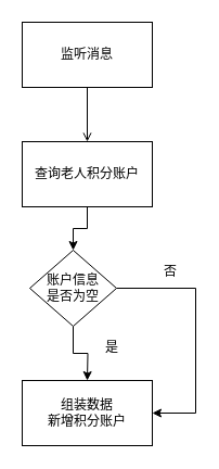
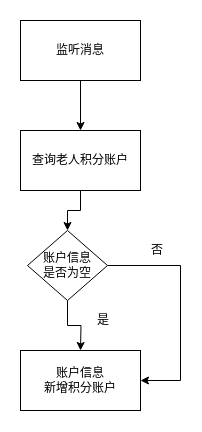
- <mxCell id="3" style="edgeStyle=orthogonalEdgeStyle;rounded=0;orthogonalLoop=1;jettySize=auto;html=1;exitX=0.5;exitY=1;exitDx=0;exitDy=0;entryX=0.5;entryY=0;entryDx=0;entryDy=0;endArrow=open;" edge="1" parent="1" source="4" target="6"><mxGeometry relative="1" as="geometry" /></mxCell>
+ <mxCell id="3" style="edgeStyle=orthogonalEdgeStyle;rounded=0;orthogonalLoop=1;jettySize=auto;html=1;exitX=0.5;exitY=1;exitDx=0;exitDy=0;entryX=0.5;entryY=0;entryDx=0;entryDy=0;" edge="1" parent="1" source="4" target="6"><mxGeometry relative="1" as="geometry" /></mxCell>
- <mxCell id="9" value="组装数据&lt;div&gt;新增积分账户&lt;/div&gt;" style="rounded=0;whiteSpace=wrap;html=1;" vertex="1" parent="1"><mxGeometry x="20" y="350" width="120" height="60" as="geometry" /></mxCell>
+ <mxCell id="9" value="账户信息&lt;div&gt;新增积分账户&lt;/div&gt;" style="rounded=0;whiteSpace=wrap;html=1;" vertex="1" parent="1"><mxGeometry x="20" y="350" width="120" height="60" as="geometry" /></mxCell>
